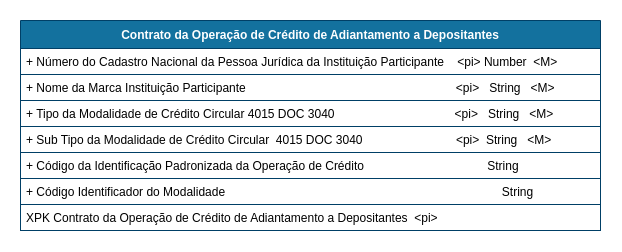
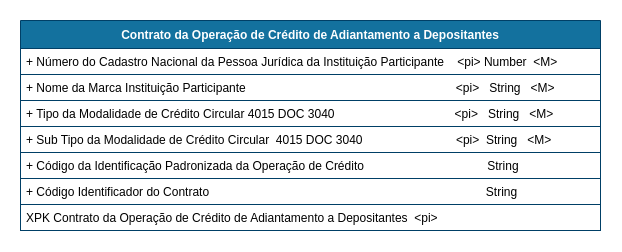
- <mxCell id="8" value="+ Código Identificador do Modalidade                                                                                   String  " style="text;fillColor=none;align=left;verticalAlign=top;spacingLeft=4;spacingRight=4;overflow=hidden;rotatable=0;points=[[0,0.5],[1,0.5]];portConstraint=eastwest;strokeColor=#003F66;" parent="2" vertex="1"><mxGeometry y="158" width="580" height="26" as="geometry" /></mxCell>
+ <mxCell id="8" value="+ Código Identificador do Contrato                                                                                   String  " style="text;fillColor=none;align=left;verticalAlign=top;spacingLeft=4;spacingRight=4;overflow=hidden;rotatable=0;points=[[0,0.5],[1,0.5]];portConstraint=eastwest;strokeColor=#003F66;" parent="2" vertex="1"><mxGeometry y="158" width="580" height="26" as="geometry" /></mxCell>
